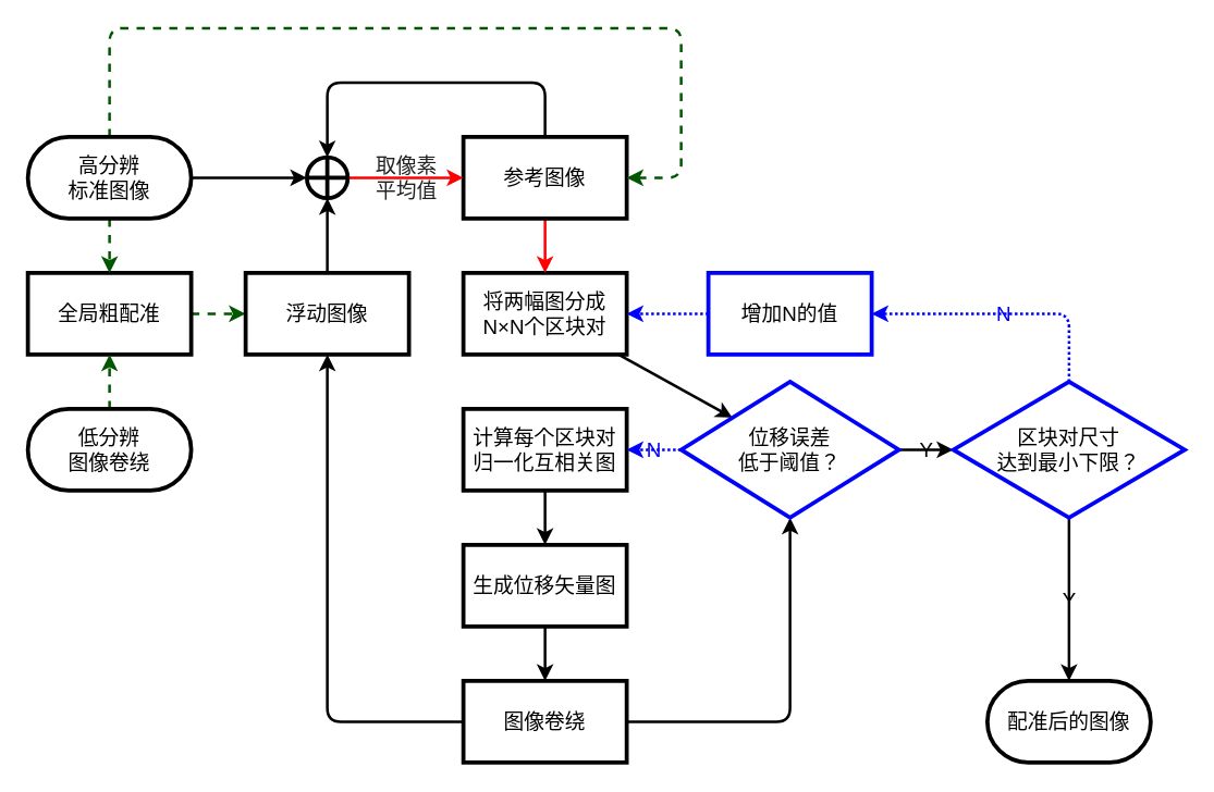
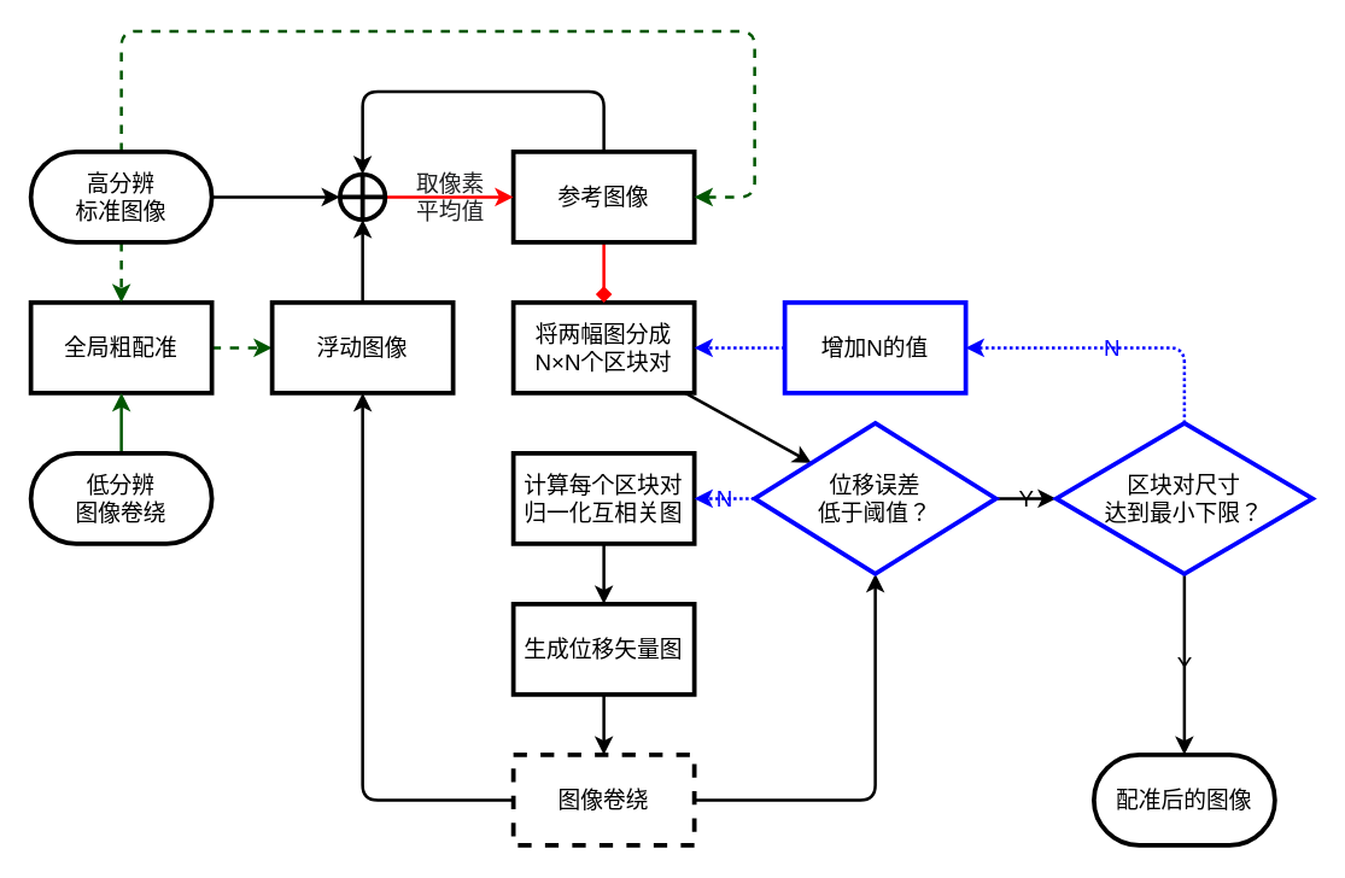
- <mxCell id="8" style="edgeStyle=none;html=1;exitX=0.5;exitY=1;exitDx=0;exitDy=0;entryX=0.5;entryY=0;entryDx=0;entryDy=0;fontSize=15;fillColor=#e3c800;fontColor=#000000;strokeColor=#FF0000;strokeWidth=2;" parent="1" source="10" target="7" edge="1"><mxGeometry relative="1" as="geometry" /></mxCell>
+ <mxCell id="8" style="edgeStyle=none;html=1;exitX=0.5;exitY=1;exitDx=0;exitDy=0;entryX=0.5;entryY=0;entryDx=0;entryDy=0;fontSize=15;fillColor=#e3c800;fontColor=#000000;strokeColor=#FF0000;strokeWidth=2;endArrow=diamond;" parent="1" source="10" target="7" edge="1"><mxGeometry relative="1" as="geometry" /></mxCell>
- <mxCell id="26" style="edgeStyle=none;html=1;exitX=0.5;exitY=0;exitDx=0;exitDy=0;entryX=0.5;entryY=1;entryDx=0;entryDy=0;fontSize=15;dashed=1;fontColor=#000000;strokeWidth=2;strokeColor=#005700;fillColor=#008a00;" parent="1" source="27" target="3" edge="1"><mxGeometry relative="1" as="geometry" /></mxCell>
+ <mxCell id="26" style="edgeStyle=none;html=1;exitX=0.5;exitY=0;exitDx=0;exitDy=0;entryX=0.5;entryY=1;entryDx=0;entryDy=0;fontSize=15;dashed=0;fontColor=#000000;strokeWidth=2;strokeColor=#005700;fillColor=#008a00;" parent="1" source="27" target="3" edge="1"><mxGeometry relative="1" as="geometry" /></mxCell>
- <mxCell id="17" value="图像卷绕" style="whiteSpace=wrap;html=1;rounded=0;fontSize=15;fontColor=#000000;fillColor=none;strokeColor=#000000;strokeWidth=3;" parent="1" vertex="1"><mxGeometry x="340" y="500" width="120" height="60" as="geometry" /></mxCell>
+ <mxCell id="17" value="图像卷绕" style="whiteSpace=wrap;html=1;rounded=0;fontSize=15;fontColor=#000000;fillColor=none;strokeColor=#000000;strokeWidth=3;dashed=1;" parent="1" vertex="1"><mxGeometry x="340" y="500" width="120" height="60" as="geometry" /></mxCell>
